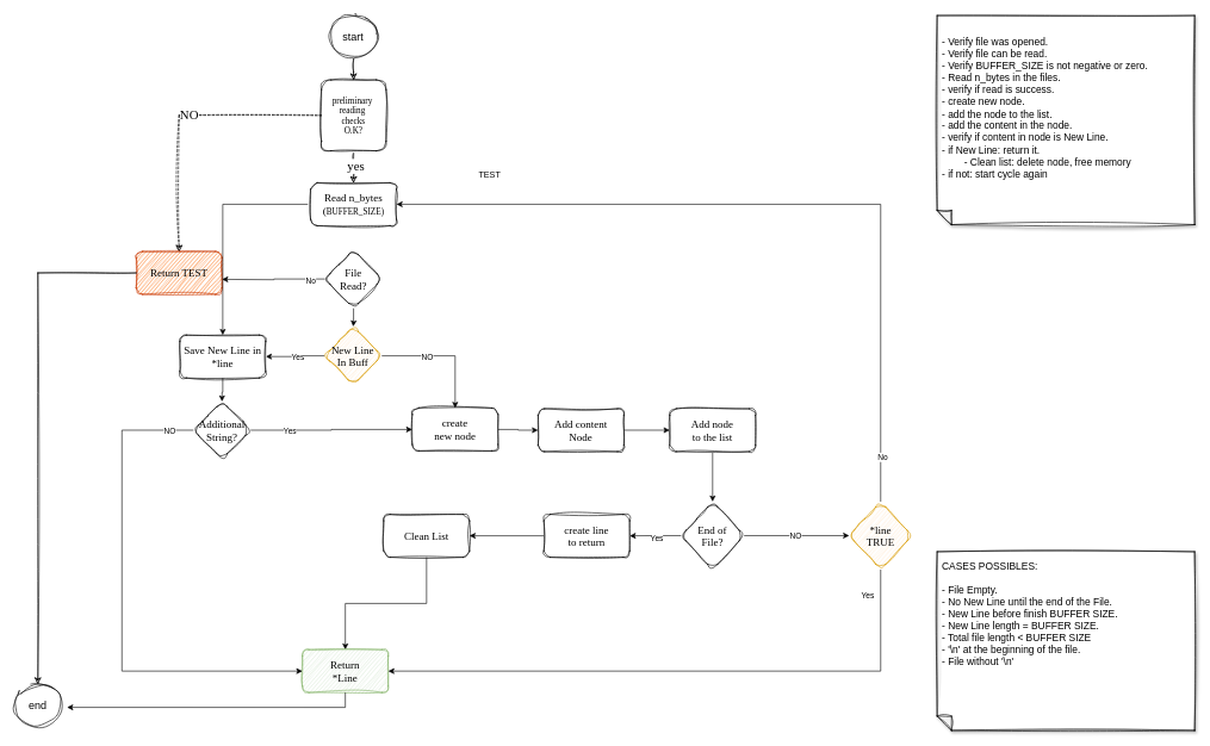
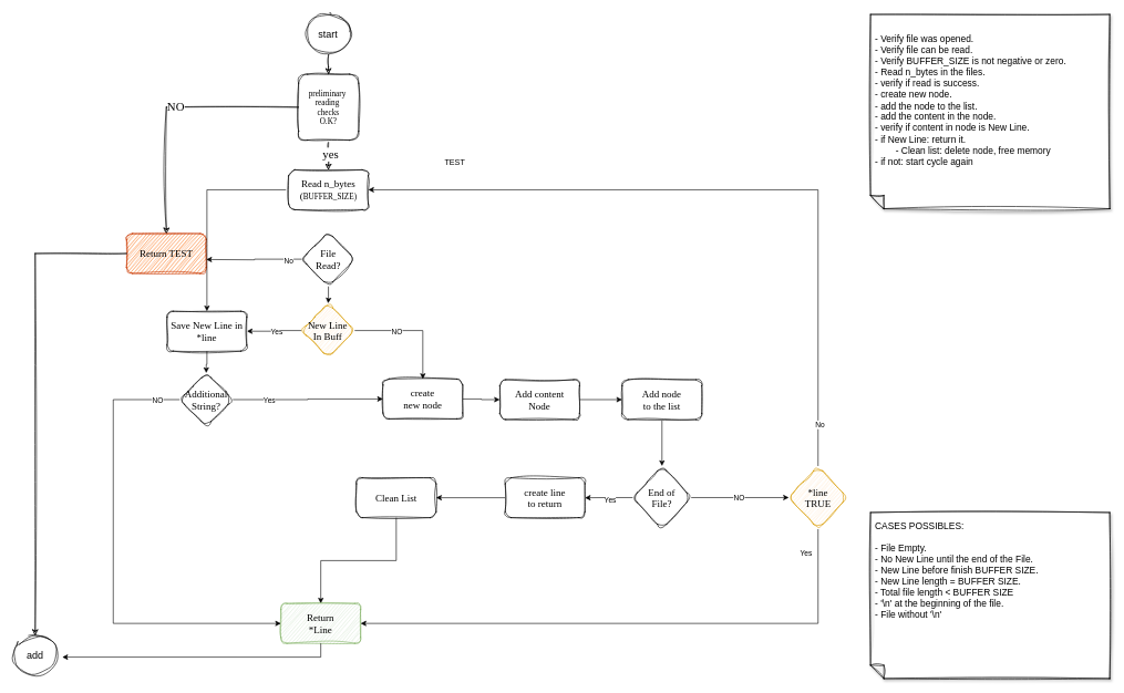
- <mxCell id="5" value="" style="edgeStyle=orthogonalEdgeStyle;rounded=0;sketch=1;hachureGap=4;jiggle=2;curveFitting=1;orthogonalLoop=1;jettySize=auto;html=1;fontFamily=Architects Daughter;fontSource=https%3A%2F%2Ffonts.googleapis.com%2Fcss%3Ffamily%3DArchitects%2BDaughter;fontSize=15;dashed=1;" parent="1" source="9" target="10" edge="1"><mxGeometry relative="1" as="geometry" /></mxCell>
+ <mxCell id="5" value="" style="edgeStyle=orthogonalEdgeStyle;rounded=0;sketch=1;hachureGap=4;jiggle=2;curveFitting=1;orthogonalLoop=1;jettySize=auto;html=1;fontFamily=Architects Daughter;fontSource=https%3A%2F%2Ffonts.googleapis.com%2Fcss%3Ffamily%3DArchitects%2BDaughter;fontSize=15;" parent="1" source="9" target="10" edge="1"><mxGeometry relative="1" as="geometry" /></mxCell>
- <mxCell id="27" value="&lt;div style=&quot;font-size: 15px;&quot;&gt;end&lt;/div&gt;" style="ellipse;whiteSpace=wrap;html=1;sketch=1;curveFitting=1;jiggle=2;fontSize=15;" parent="1" vertex="1"><mxGeometry x="20" y="956" width="65" height="60" as="geometry" /></mxCell>
+ <mxCell id="27" value="&lt;div style=&quot;font-size: 15px;&quot;&gt;add&lt;/div&gt;" style="ellipse;whiteSpace=wrap;html=1;sketch=1;curveFitting=1;jiggle=2;fontSize=15;" parent="1" vertex="1"><mxGeometry x="20" y="956" width="65" height="60" as="geometry" /></mxCell>
